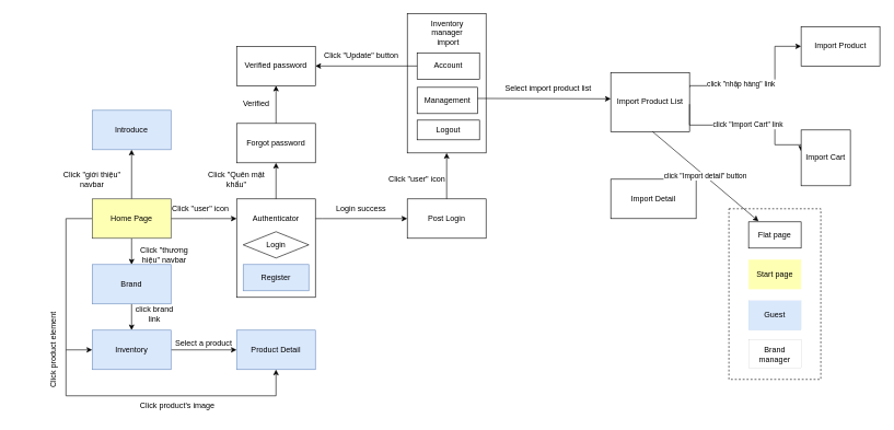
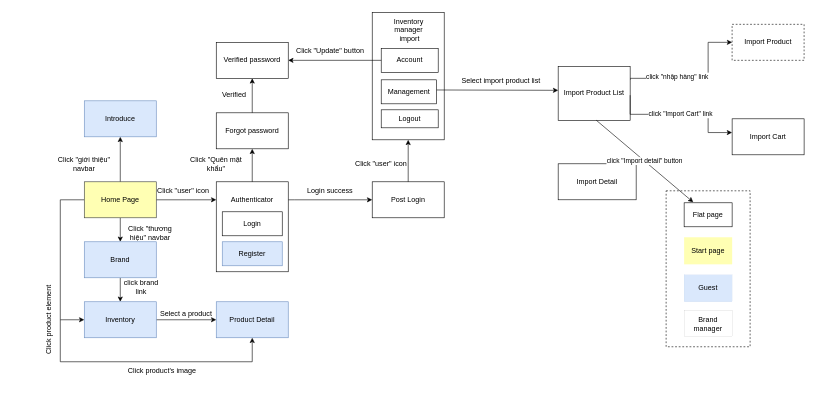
- <mxCell id="17" value="Import Product" style="rounded=0;whiteSpace=wrap;html=1;" parent="1" vertex="1"><mxGeometry x="1220" y="40" width="120" height="60" as="geometry" /></mxCell>
+ <mxCell id="17" value="Import Product" style="rounded=0;whiteSpace=wrap;html=1;dashed=1;" parent="1" vertex="1"><mxGeometry x="1220" y="40" width="120" height="60" as="geometry" /></mxCell>
- <mxCell id="26" value="Import Cart" style="rounded=0;whiteSpace=wrap;html=1;" parent="1" vertex="1"><mxGeometry x="1220" y="197.5" width="75" height="85" as="geometry" /></mxCell>
+ <mxCell id="26" value="Import Cart" style="rounded=0;whiteSpace=wrap;html=1;" parent="1" vertex="1"><mxGeometry x="1220" y="197.5" width="120" height="60" as="geometry" /></mxCell>
- <mxCell id="45" value="Login" style="rhombus;whiteSpace=wrap;html=1;" vertex="1" parent="1"><mxGeometry x="370" y="352.5" width="100" height="40" as="geometry" /></mxCell>
+ <mxCell id="45" value="Login" style="rounded=0;whiteSpace=wrap;html=1;" vertex="1" parent="1"><mxGeometry x="370" y="352.5" width="100" height="40" as="geometry" /></mxCell>
